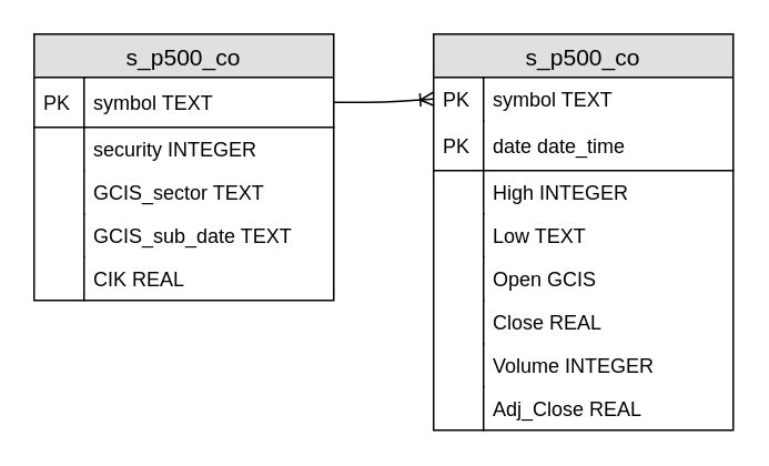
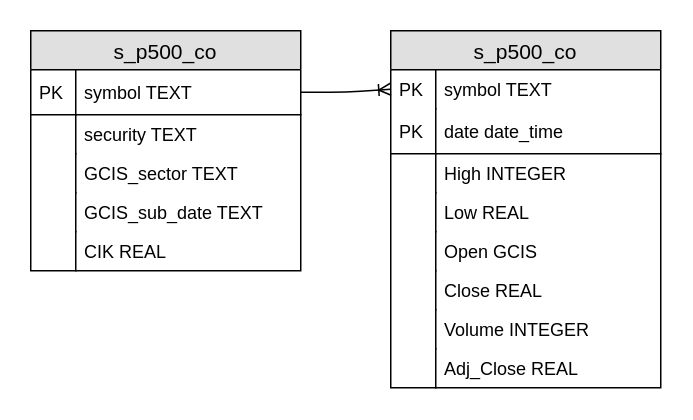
- <mxCell id="5" value="security INTEGER" style="shape=partialRectangle;top=0;left=0;right=0;bottom=0;align=left;verticalAlign=top;fillColor=none;spacingLeft=34;spacingRight=4;overflow=hidden;rotatable=0;points=[[0,0.5],[1,0.5]];portConstraint=eastwest;dropTarget=0;fontSize=12;" parent="2" vertex="1"><mxGeometry y="56" width="180" height="26" as="geometry" /></mxCell>
+ <mxCell id="5" value="security TEXT" style="shape=partialRectangle;top=0;left=0;right=0;bottom=0;align=left;verticalAlign=top;fillColor=none;spacingLeft=34;spacingRight=4;overflow=hidden;rotatable=0;points=[[0,0.5],[1,0.5]];portConstraint=eastwest;dropTarget=0;fontSize=12;" parent="2" vertex="1"><mxGeometry y="56" width="180" height="26" as="geometry" /></mxCell>
- <mxCell id="20" value="Low TEXT" style="shape=partialRectangle;top=0;left=0;right=0;bottom=0;align=left;verticalAlign=top;fillColor=none;spacingLeft=34;spacingRight=4;overflow=hidden;rotatable=0;points=[[0,0.5],[1,0.5]];portConstraint=eastwest;dropTarget=0;fontSize=12;" vertex="1" parent="13"><mxGeometry y="108" width="180" height="26" as="geometry" /></mxCell>
+ <mxCell id="20" value="Low REAL" style="shape=partialRectangle;top=0;left=0;right=0;bottom=0;align=left;verticalAlign=top;fillColor=none;spacingLeft=34;spacingRight=4;overflow=hidden;rotatable=0;points=[[0,0.5],[1,0.5]];portConstraint=eastwest;dropTarget=0;fontSize=12;" vertex="1" parent="13"><mxGeometry y="108" width="180" height="26" as="geometry" /></mxCell>
